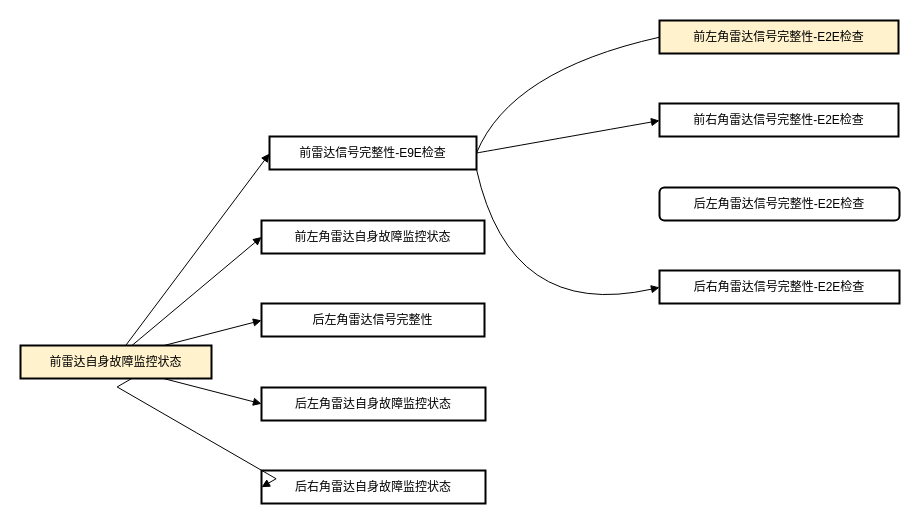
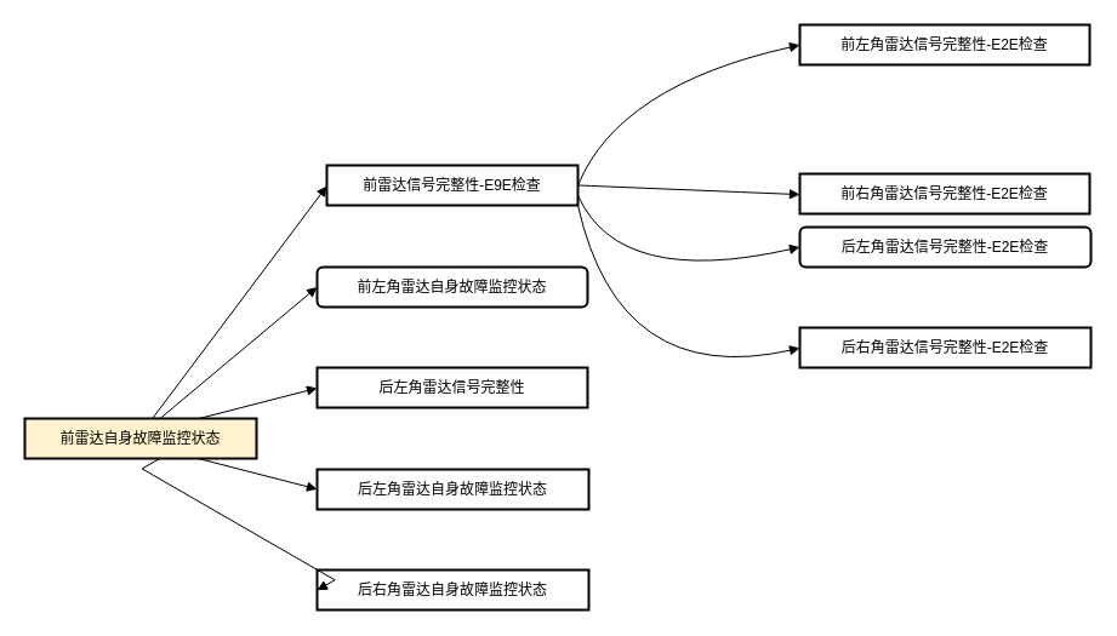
- <mxCell id="5" value="前左角雷达信号完整性-E2E检查" style="whiteSpace=wrap;strokeWidth=2;fillColor=#fff2cc;" vertex="1" parent="1"><mxGeometry x="659" y="20" width="239" height="33" as="geometry" /></mxCell>
+ <mxCell id="5" value="前左角雷达信号完整性-E2E检查" style="whiteSpace=wrap;strokeWidth=2;" vertex="1" parent="1"><mxGeometry x="659" y="20" width="239" height="33" as="geometry" /></mxCell>
- <mxCell id="14" value="" style="curved=1;startArrow=none;endArrow=none;exitX=1;exitY=0.5;entryX=0.001;entryY=0.506;rounded=0;exitDx=0;exitDy=0;" edge="1" parent="1" source="3" target="5"><mxGeometry relative="1" as="geometry"><Array as="points"><mxPoint x="510" y="70" /></Array></mxGeometry></mxCell>
+ <mxCell id="14" value="" style="curved=1;startArrow=none;endArrow=block;exitX=1;exitY=0.5;entryX=0.001;entryY=0.506;rounded=0;exitDx=0;exitDy=0;" edge="1" parent="1" source="3" target="5"><mxGeometry relative="1" as="geometry"><Array as="points"><mxPoint x="510" y="70" /></Array></mxGeometry></mxCell>
- <mxCell id="7" value="前右角雷达信号完整性-E2E检查" style="whiteSpace=wrap;strokeWidth=2;" vertex="1" parent="1"><mxGeometry x="659" y="103" width="239" height="33" as="geometry" /></mxCell>
+ <mxCell id="7" value="前右角雷达信号完整性-E2E检查" style="whiteSpace=wrap;strokeWidth=2;" vertex="1" parent="1"><mxGeometry x="659" y="143" width="239" height="33" as="geometry" /></mxCell>
+ <mxCell id="18" value="" style="curved=1;startArrow=none;endArrow=block;exitX=1;exitY=0.75;entryX=-0.001;entryY=0.5;rounded=0;exitDx=0;exitDy=0;" edge="1" parent="1" source="3" target="9"><mxGeometry relative="1" as="geometry"><Array as="points"><mxPoint x="510" y="237" /></Array></mxGeometry></mxCell>
- <mxCell id="4" value="前左角雷达自身故障监控状态" style="whiteSpace=wrap;strokeWidth=2;" vertex="1" parent="1"><mxGeometry x="261" y="220" width="223" height="33" as="geometry" /></mxCell>
+ <mxCell id="4" value="前左角雷达自身故障监控状态" style="whiteSpace=wrap;strokeWidth=2;rounded=1;" vertex="1" parent="1"><mxGeometry x="261" y="220" width="223" height="33" as="geometry" /></mxCell>
